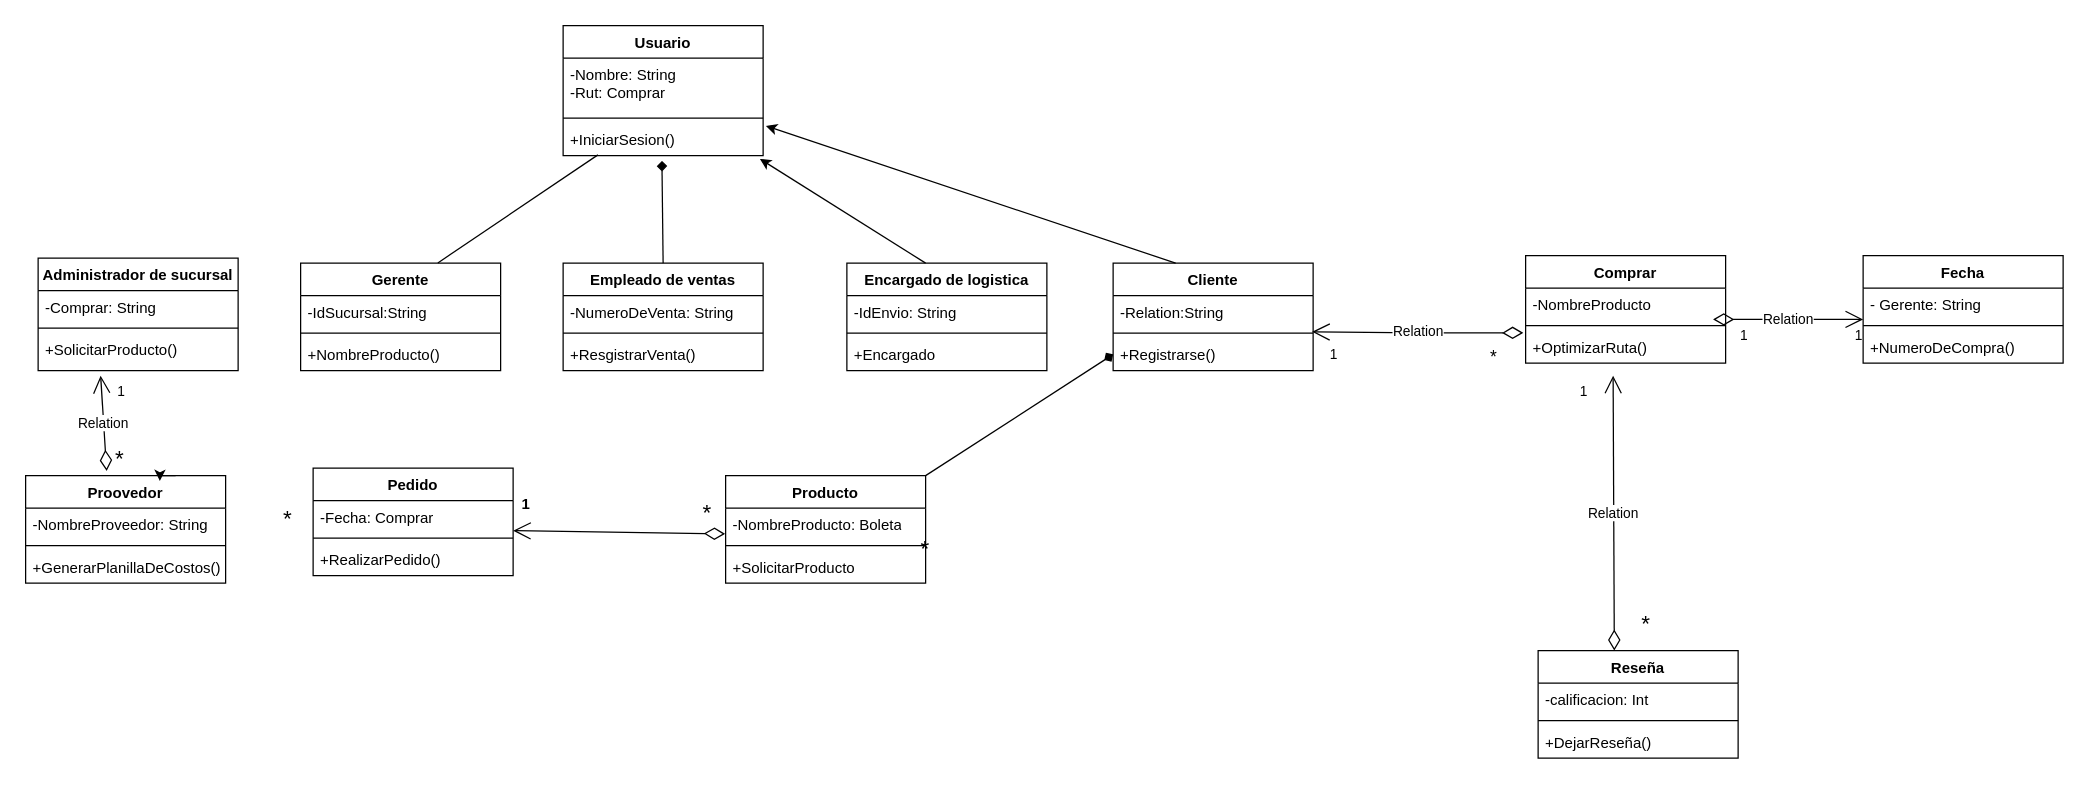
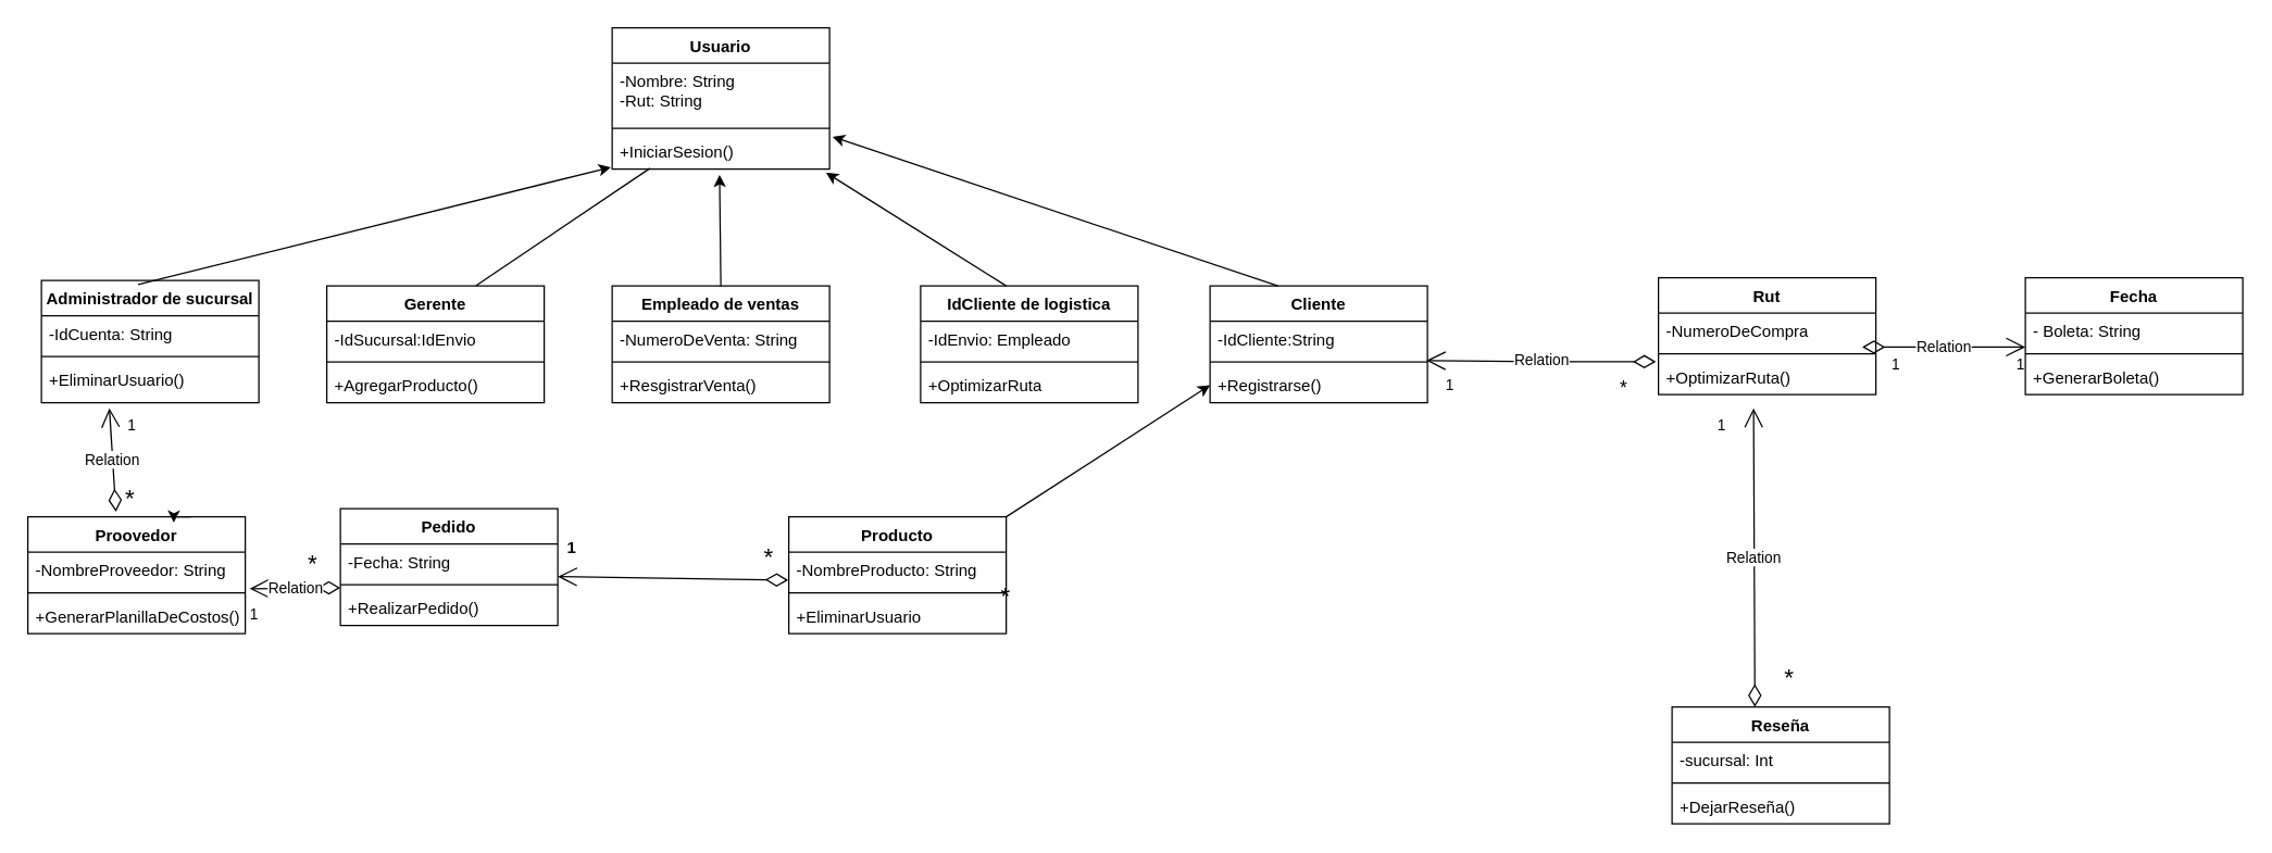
- <mxCell id="3" value="-Nombre: String&lt;div&gt;-Rut: Comprar&lt;br&gt;&lt;div&gt;&lt;br&gt;&lt;/div&gt;&lt;/div&gt;" style="text;strokeColor=none;fillColor=none;align=left;verticalAlign=top;spacingLeft=4;spacingRight=4;overflow=hidden;rotatable=0;points=[[0,0.5],[1,0.5]];portConstraint=eastwest;whiteSpace=wrap;html=1;" vertex="1" parent="2"><mxGeometry y="26" width="160" height="44" as="geometry" /></mxCell>
+ <mxCell id="3" value="-Nombre: String&lt;div&gt;-Rut: String&lt;br&gt;&lt;div&gt;&lt;br&gt;&lt;/div&gt;&lt;/div&gt;" style="text;strokeColor=none;fillColor=none;align=left;verticalAlign=top;spacingLeft=4;spacingRight=4;overflow=hidden;rotatable=0;points=[[0,0.5],[1,0.5]];portConstraint=eastwest;whiteSpace=wrap;html=1;" vertex="1" parent="2"><mxGeometry y="26" width="160" height="44" as="geometry" /></mxCell>
- <mxCell id="28" value="" style="endArrow=diamond;html=1;rounded=0;entryX=0.494;entryY=1.162;entryDx=0;entryDy=0;entryPerimeter=0;exitX=0.5;exitY=0;exitDx=0;exitDy=0;" edge="1" parent="1" source="14" target="5"><mxGeometry width="50" height="50" relative="1" as="geometry"><mxPoint x="530" y="210" as="sourcePoint" /><mxPoint x="580" y="160" as="targetPoint" /></mxGeometry></mxCell>
+ <mxCell id="28" value="" style="endArrow=classic;html=1;rounded=0;entryX=0.494;entryY=1.162;entryDx=0;entryDy=0;entryPerimeter=0;exitX=0.5;exitY=0;exitDx=0;exitDy=0;" edge="1" parent="1" source="14" target="5"><mxGeometry width="50" height="50" relative="1" as="geometry"><mxPoint x="530" y="210" as="sourcePoint" /><mxPoint x="580" y="160" as="targetPoint" /></mxGeometry></mxCell>
+ <mxCell id="26" value="" style="endArrow=classic;html=1;rounded=0;exitX=0.444;exitY=0.033;exitDx=0;exitDy=0;exitPerimeter=0;entryX=-0.006;entryY=0.946;entryDx=0;entryDy=0;entryPerimeter=0;" edge="1" parent="1" source="6" target="5"><mxGeometry width="50" height="50" relative="1" as="geometry"><mxPoint x="430" y="320" as="sourcePoint" /><mxPoint x="440" y="120" as="targetPoint" /></mxGeometry></mxCell>
- <mxCell id="31" value="Comprar" style="swimlane;fontStyle=1;align=center;verticalAlign=top;childLayout=stackLayout;horizontal=1;startSize=26;horizontalStack=0;resizeParent=1;resizeParentMax=0;resizeLast=0;collapsible=1;marginBottom=0;whiteSpace=wrap;html=1;" vertex="1" parent="1"><mxGeometry x="1220" y="204" width="160" height="86" as="geometry" /></mxCell>
+ <mxCell id="31" value="Rut" style="swimlane;fontStyle=1;align=center;verticalAlign=top;childLayout=stackLayout;horizontal=1;startSize=26;horizontalStack=0;resizeParent=1;resizeParentMax=0;resizeLast=0;collapsible=1;marginBottom=0;whiteSpace=wrap;html=1;" vertex="1" parent="1"><mxGeometry x="1220" y="204" width="160" height="86" as="geometry" /></mxCell>
- <mxCell id="18" value="Encargado de logistica" style="swimlane;fontStyle=1;align=center;verticalAlign=top;childLayout=stackLayout;horizontal=1;startSize=26;horizontalStack=0;resizeParent=1;resizeParentMax=0;resizeLast=0;collapsible=1;marginBottom=0;whiteSpace=wrap;html=1;" vertex="1" parent="1"><mxGeometry x="677" y="210" width="160" height="86" as="geometry" /></mxCell>
+ <mxCell id="18" value="IdCliente de logistica" style="swimlane;fontStyle=1;align=center;verticalAlign=top;childLayout=stackLayout;horizontal=1;startSize=26;horizontalStack=0;resizeParent=1;resizeParentMax=0;resizeLast=0;collapsible=1;marginBottom=0;whiteSpace=wrap;html=1;" vertex="1" parent="1"><mxGeometry x="677" y="210" width="160" height="86" as="geometry" /></mxCell>
- <mxCell id="32" value="-NombreProducto" style="text;strokeColor=none;fillColor=none;align=left;verticalAlign=top;spacingLeft=4;spacingRight=4;overflow=hidden;rotatable=0;points=[[0,0.5],[1,0.5]];portConstraint=eastwest;whiteSpace=wrap;html=1;" vertex="1" parent="31"><mxGeometry y="26" width="160" height="26" as="geometry" /></mxCell>
+ <mxCell id="32" value="-NumeroDeCompra" style="text;strokeColor=none;fillColor=none;align=left;verticalAlign=top;spacingLeft=4;spacingRight=4;overflow=hidden;rotatable=0;points=[[0,0.5],[1,0.5]];portConstraint=eastwest;whiteSpace=wrap;html=1;" vertex="1" parent="31"><mxGeometry y="26" width="160" height="26" as="geometry" /></mxCell>
- <mxCell id="39" value="- Gerente: String" style="text;strokeColor=none;fillColor=none;align=left;verticalAlign=top;spacingLeft=4;spacingRight=4;overflow=hidden;rotatable=0;points=[[0,0.5],[1,0.5]];portConstraint=eastwest;whiteSpace=wrap;html=1;" vertex="1" parent="38"><mxGeometry y="26" width="160" height="26" as="geometry" /></mxCell>
+ <mxCell id="39" value="- Boleta: String" style="text;strokeColor=none;fillColor=none;align=left;verticalAlign=top;spacingLeft=4;spacingRight=4;overflow=hidden;rotatable=0;points=[[0,0.5],[1,0.5]];portConstraint=eastwest;whiteSpace=wrap;html=1;" vertex="1" parent="38"><mxGeometry y="26" width="160" height="26" as="geometry" /></mxCell>
- <mxCell id="7" value="-Comprar: String" style="text;strokeColor=none;fillColor=none;align=left;verticalAlign=top;spacingLeft=4;spacingRight=4;overflow=hidden;rotatable=0;points=[[0,0.5],[1,0.5]];portConstraint=eastwest;whiteSpace=wrap;html=1;" vertex="1" parent="6"><mxGeometry y="26" width="160" height="26" as="geometry" /></mxCell>
+ <mxCell id="7" value="-IdCuenta: String" style="text;strokeColor=none;fillColor=none;align=left;verticalAlign=top;spacingLeft=4;spacingRight=4;overflow=hidden;rotatable=0;points=[[0,0.5],[1,0.5]];portConstraint=eastwest;whiteSpace=wrap;html=1;" vertex="1" parent="6"><mxGeometry y="26" width="160" height="26" as="geometry" /></mxCell>
- <mxCell id="11" value="-IdSucursal:String" style="text;strokeColor=none;fillColor=none;align=left;verticalAlign=top;spacingLeft=4;spacingRight=4;overflow=hidden;rotatable=0;points=[[0,0.5],[1,0.5]];portConstraint=eastwest;whiteSpace=wrap;html=1;" vertex="1" parent="10"><mxGeometry y="26" width="160" height="26" as="geometry" /></mxCell>
+ <mxCell id="11" value="-IdSucursal:IdEnvio" style="text;strokeColor=none;fillColor=none;align=left;verticalAlign=top;spacingLeft=4;spacingRight=4;overflow=hidden;rotatable=0;points=[[0,0.5],[1,0.5]];portConstraint=eastwest;whiteSpace=wrap;html=1;" vertex="1" parent="10"><mxGeometry y="26" width="160" height="26" as="geometry" /></mxCell>
- <mxCell id="19" value="-IdEnvio: String" style="text;strokeColor=none;fillColor=none;align=left;verticalAlign=top;spacingLeft=4;spacingRight=4;overflow=hidden;rotatable=0;points=[[0,0.5],[1,0.5]];portConstraint=eastwest;whiteSpace=wrap;html=1;" vertex="1" parent="18"><mxGeometry y="26" width="160" height="26" as="geometry" /></mxCell>
+ <mxCell id="19" value="-IdEnvio: Empleado" style="text;strokeColor=none;fillColor=none;align=left;verticalAlign=top;spacingLeft=4;spacingRight=4;overflow=hidden;rotatable=0;points=[[0,0.5],[1,0.5]];portConstraint=eastwest;whiteSpace=wrap;html=1;" vertex="1" parent="18"><mxGeometry y="26" width="160" height="26" as="geometry" /></mxCell>
- <mxCell id="23" value="-Relation:String" style="text;strokeColor=none;fillColor=none;align=left;verticalAlign=top;spacingLeft=4;spacingRight=4;overflow=hidden;rotatable=0;points=[[0,0.5],[1,0.5]];portConstraint=eastwest;whiteSpace=wrap;html=1;" vertex="1" parent="22"><mxGeometry y="26" width="160" height="26" as="geometry" /></mxCell>
+ <mxCell id="23" value="-IdCliente:String" style="text;strokeColor=none;fillColor=none;align=left;verticalAlign=top;spacingLeft=4;spacingRight=4;overflow=hidden;rotatable=0;points=[[0,0.5],[1,0.5]];portConstraint=eastwest;whiteSpace=wrap;html=1;" vertex="1" parent="22"><mxGeometry y="26" width="160" height="26" as="geometry" /></mxCell>
- <mxCell id="41" value="+NumeroDeCompra()" style="text;strokeColor=none;fillColor=none;align=left;verticalAlign=top;spacingLeft=4;spacingRight=4;overflow=hidden;rotatable=0;points=[[0,0.5],[1,0.5]];portConstraint=eastwest;whiteSpace=wrap;html=1;" vertex="1" parent="38"><mxGeometry y="60" width="160" height="26" as="geometry" /></mxCell>
+ <mxCell id="41" value="+GenerarBoleta()" style="text;strokeColor=none;fillColor=none;align=left;verticalAlign=top;spacingLeft=4;spacingRight=4;overflow=hidden;rotatable=0;points=[[0,0.5],[1,0.5]];portConstraint=eastwest;whiteSpace=wrap;html=1;" vertex="1" parent="38"><mxGeometry y="60" width="160" height="26" as="geometry" /></mxCell>
- <mxCell id="9" value="+SolicitarProducto()" style="text;strokeColor=none;fillColor=none;align=left;verticalAlign=top;spacingLeft=4;spacingRight=4;overflow=hidden;rotatable=0;points=[[0,0.5],[1,0.5]];portConstraint=eastwest;whiteSpace=wrap;html=1;" vertex="1" parent="6"><mxGeometry y="60" width="160" height="30" as="geometry" /></mxCell>
+ <mxCell id="9" value="+EliminarUsuario()" style="text;strokeColor=none;fillColor=none;align=left;verticalAlign=top;spacingLeft=4;spacingRight=4;overflow=hidden;rotatable=0;points=[[0,0.5],[1,0.5]];portConstraint=eastwest;whiteSpace=wrap;html=1;" vertex="1" parent="6"><mxGeometry y="60" width="160" height="30" as="geometry" /></mxCell>
- <mxCell id="13" value="+NombreProducto()" style="text;strokeColor=none;fillColor=none;align=left;verticalAlign=top;spacingLeft=4;spacingRight=4;overflow=hidden;rotatable=0;points=[[0,0.5],[1,0.5]];portConstraint=eastwest;whiteSpace=wrap;html=1;" vertex="1" parent="10"><mxGeometry y="60" width="160" height="26" as="geometry" /></mxCell>
+ <mxCell id="13" value="+AgregarProducto()" style="text;strokeColor=none;fillColor=none;align=left;verticalAlign=top;spacingLeft=4;spacingRight=4;overflow=hidden;rotatable=0;points=[[0,0.5],[1,0.5]];portConstraint=eastwest;whiteSpace=wrap;html=1;" vertex="1" parent="10"><mxGeometry y="60" width="160" height="26" as="geometry" /></mxCell>
- <mxCell id="21" value="+Encargado" style="text;strokeColor=none;fillColor=none;align=left;verticalAlign=top;spacingLeft=4;spacingRight=4;overflow=hidden;rotatable=0;points=[[0,0.5],[1,0.5]];portConstraint=eastwest;whiteSpace=wrap;html=1;" vertex="1" parent="18"><mxGeometry y="60" width="160" height="26" as="geometry" /></mxCell>
+ <mxCell id="21" value="+OptimizarRuta" style="text;strokeColor=none;fillColor=none;align=left;verticalAlign=top;spacingLeft=4;spacingRight=4;overflow=hidden;rotatable=0;points=[[0,0.5],[1,0.5]];portConstraint=eastwest;whiteSpace=wrap;html=1;" vertex="1" parent="18"><mxGeometry y="60" width="160" height="26" as="geometry" /></mxCell>
- <mxCell id="71" value="" style="endArrow=diamond;html=1;rounded=0;exitX=1;exitY=0;exitDx=0;exitDy=0;entryX=0;entryY=0.5;entryDx=0;entryDy=0;" edge="1" parent="1" source="60" target="25"><mxGeometry width="50" height="50" relative="1" as="geometry"><mxPoint x="850" y="400" as="sourcePoint" /><mxPoint x="890" y="380" as="targetPoint" /></mxGeometry></mxCell>
+ <mxCell id="71" value="" style="endArrow=classic;html=1;rounded=0;exitX=1;exitY=0;exitDx=0;exitDy=0;entryX=0;entryY=0.5;entryDx=0;entryDy=0;" edge="1" parent="1" source="60" target="25"><mxGeometry width="50" height="50" relative="1" as="geometry"><mxPoint x="850" y="400" as="sourcePoint" /><mxPoint x="890" y="380" as="targetPoint" /></mxGeometry></mxCell>
- <mxCell id="65" value="-Fecha: Comprar" style="text;strokeColor=none;fillColor=none;align=left;verticalAlign=top;spacingLeft=4;spacingRight=4;overflow=hidden;rotatable=0;points=[[0,0.5],[1,0.5]];portConstraint=eastwest;whiteSpace=wrap;html=1;" vertex="1" parent="64"><mxGeometry y="26" width="160" height="26" as="geometry" /></mxCell>
+ <mxCell id="65" value="-Fecha: String" style="text;strokeColor=none;fillColor=none;align=left;verticalAlign=top;spacingLeft=4;spacingRight=4;overflow=hidden;rotatable=0;points=[[0,0.5],[1,0.5]];portConstraint=eastwest;whiteSpace=wrap;html=1;" vertex="1" parent="64"><mxGeometry y="26" width="160" height="26" as="geometry" /></mxCell>
- <mxCell id="61" value="-NombreProducto: Boleta" style="text;strokeColor=none;fillColor=none;align=left;verticalAlign=top;spacingLeft=4;spacingRight=4;overflow=hidden;rotatable=0;points=[[0,0.5],[1,0.5]];portConstraint=eastwest;whiteSpace=wrap;html=1;" vertex="1" parent="60"><mxGeometry y="26" width="160" height="26" as="geometry" /></mxCell>
+ <mxCell id="61" value="-NombreProducto: String" style="text;strokeColor=none;fillColor=none;align=left;verticalAlign=top;spacingLeft=4;spacingRight=4;overflow=hidden;rotatable=0;points=[[0,0.5],[1,0.5]];portConstraint=eastwest;whiteSpace=wrap;html=1;" vertex="1" parent="60"><mxGeometry y="26" width="160" height="26" as="geometry" /></mxCell>
+ <mxCell id="47" value="Relation" style="endArrow=open;html=1;endSize=12;startArrow=diamondThin;startSize=14;startFill=0;rounded=0;exitX=0;exitY=-0.069;exitDx=0;exitDy=0;exitPerimeter=0;entryX=1.02;entryY=1.038;entryDx=0;entryDy=0;entryPerimeter=0;" edge="1" parent="1" source="67" target="43"><mxGeometry relative="1" as="geometry"><mxPoint x="274" y="652.21" as="sourcePoint" /><mxPoint x="270" y="480" as="targetPoint" /></mxGeometry></mxCell>
+ <mxCell id="48" value="1" style="edgeLabel;resizable=0;html=1;align=right;verticalAlign=top;" connectable="0" vertex="1" parent="47"><mxGeometry x="1" relative="1" as="geometry"><mxPoint x="7" y="6" as="offset" /></mxGeometry></mxCell>
- <mxCell id="63" value="+SolicitarProducto" style="text;strokeColor=none;fillColor=none;align=left;verticalAlign=top;spacingLeft=4;spacingRight=4;overflow=hidden;rotatable=0;points=[[0,0.5],[1,0.5]];portConstraint=eastwest;whiteSpace=wrap;html=1;" vertex="1" parent="60"><mxGeometry y="60" width="160" height="26" as="geometry" /></mxCell>
+ <mxCell id="63" value="+EliminarUsuario" style="text;strokeColor=none;fillColor=none;align=left;verticalAlign=top;spacingLeft=4;spacingRight=4;overflow=hidden;rotatable=0;points=[[0,0.5],[1,0.5]];portConstraint=eastwest;whiteSpace=wrap;html=1;" vertex="1" parent="60"><mxGeometry y="60" width="160" height="26" as="geometry" /></mxCell>
- <mxCell id="54" value="-calificacion: Int" style="text;strokeColor=none;fillColor=none;align=left;verticalAlign=top;spacingLeft=4;spacingRight=4;overflow=hidden;rotatable=0;points=[[0,0.5],[1,0.5]];portConstraint=eastwest;whiteSpace=wrap;html=1;" vertex="1" parent="53"><mxGeometry y="26" width="160" height="26" as="geometry" /></mxCell>
+ <mxCell id="54" value="-sucursal: Int" style="text;strokeColor=none;fillColor=none;align=left;verticalAlign=top;spacingLeft=4;spacingRight=4;overflow=hidden;rotatable=0;points=[[0,0.5],[1,0.5]];portConstraint=eastwest;whiteSpace=wrap;html=1;" vertex="1" parent="53"><mxGeometry y="26" width="160" height="26" as="geometry" /></mxCell>
